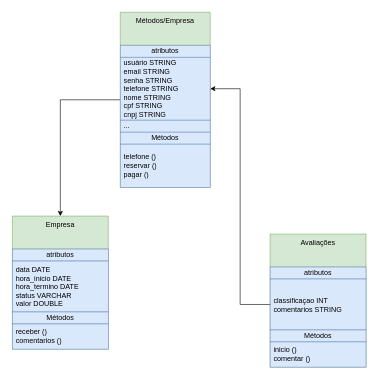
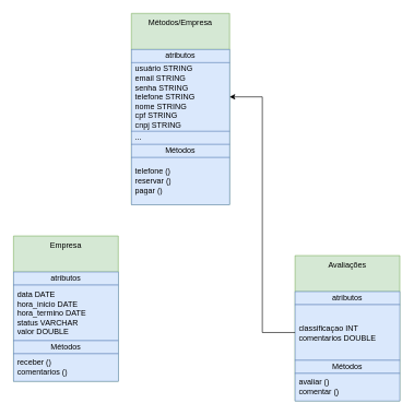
- <mxCell id="2" style="edgeStyle=orthogonalEdgeStyle;rounded=0;orthogonalLoop=1;jettySize=auto;html=1;entryX=0.5;entryY=0;entryDx=0;entryDy=0;" parent="1" source="3" target="9" edge="1"><mxGeometry relative="1" as="geometry" /></mxCell>
- <mxCell id="16" value="classificaçao INT&lt;br&gt;comentarios STRING" style="text;html=1;strokeColor=#6c8ebf;fillColor=#dae8fc;align=left;verticalAlign=middle;spacingLeft=4;spacingRight=4;overflow=hidden;rotatable=0;points=[[0,0.5],[1,0.5]];portConstraint=eastwest;whiteSpace=wrap;" parent="14" vertex="1"><mxGeometry y="75" width="160" height="85" as="geometry" /></mxCell>
+ <mxCell id="16" value="classificaçao INT&lt;br&gt;comentarios DOUBLE" style="text;html=1;strokeColor=#6c8ebf;fillColor=#dae8fc;align=left;verticalAlign=middle;spacingLeft=4;spacingRight=4;overflow=hidden;rotatable=0;points=[[0,0.5],[1,0.5]];portConstraint=eastwest;whiteSpace=wrap;" parent="14" vertex="1"><mxGeometry y="75" width="160" height="85" as="geometry" /></mxCell>
- <mxCell id="18" value="inicio ()&lt;br&gt;comentar ()" style="text;html=1;strokeColor=#6c8ebf;fillColor=#dae8fc;align=left;verticalAlign=middle;spacingLeft=4;spacingRight=4;overflow=hidden;rotatable=0;points=[[0,0.5],[1,0.5]];portConstraint=eastwest;whiteSpace=wrap;" parent="14" vertex="1"><mxGeometry y="180" width="160" height="42" as="geometry" /></mxCell>
+ <mxCell id="18" value="avaliar ()&lt;br&gt;comentar ()" style="text;html=1;strokeColor=#6c8ebf;fillColor=#dae8fc;align=left;verticalAlign=middle;spacingLeft=4;spacingRight=4;overflow=hidden;rotatable=0;points=[[0,0.5],[1,0.5]];portConstraint=eastwest;whiteSpace=wrap;" parent="14" vertex="1"><mxGeometry y="180" width="160" height="42" as="geometry" /></mxCell>
